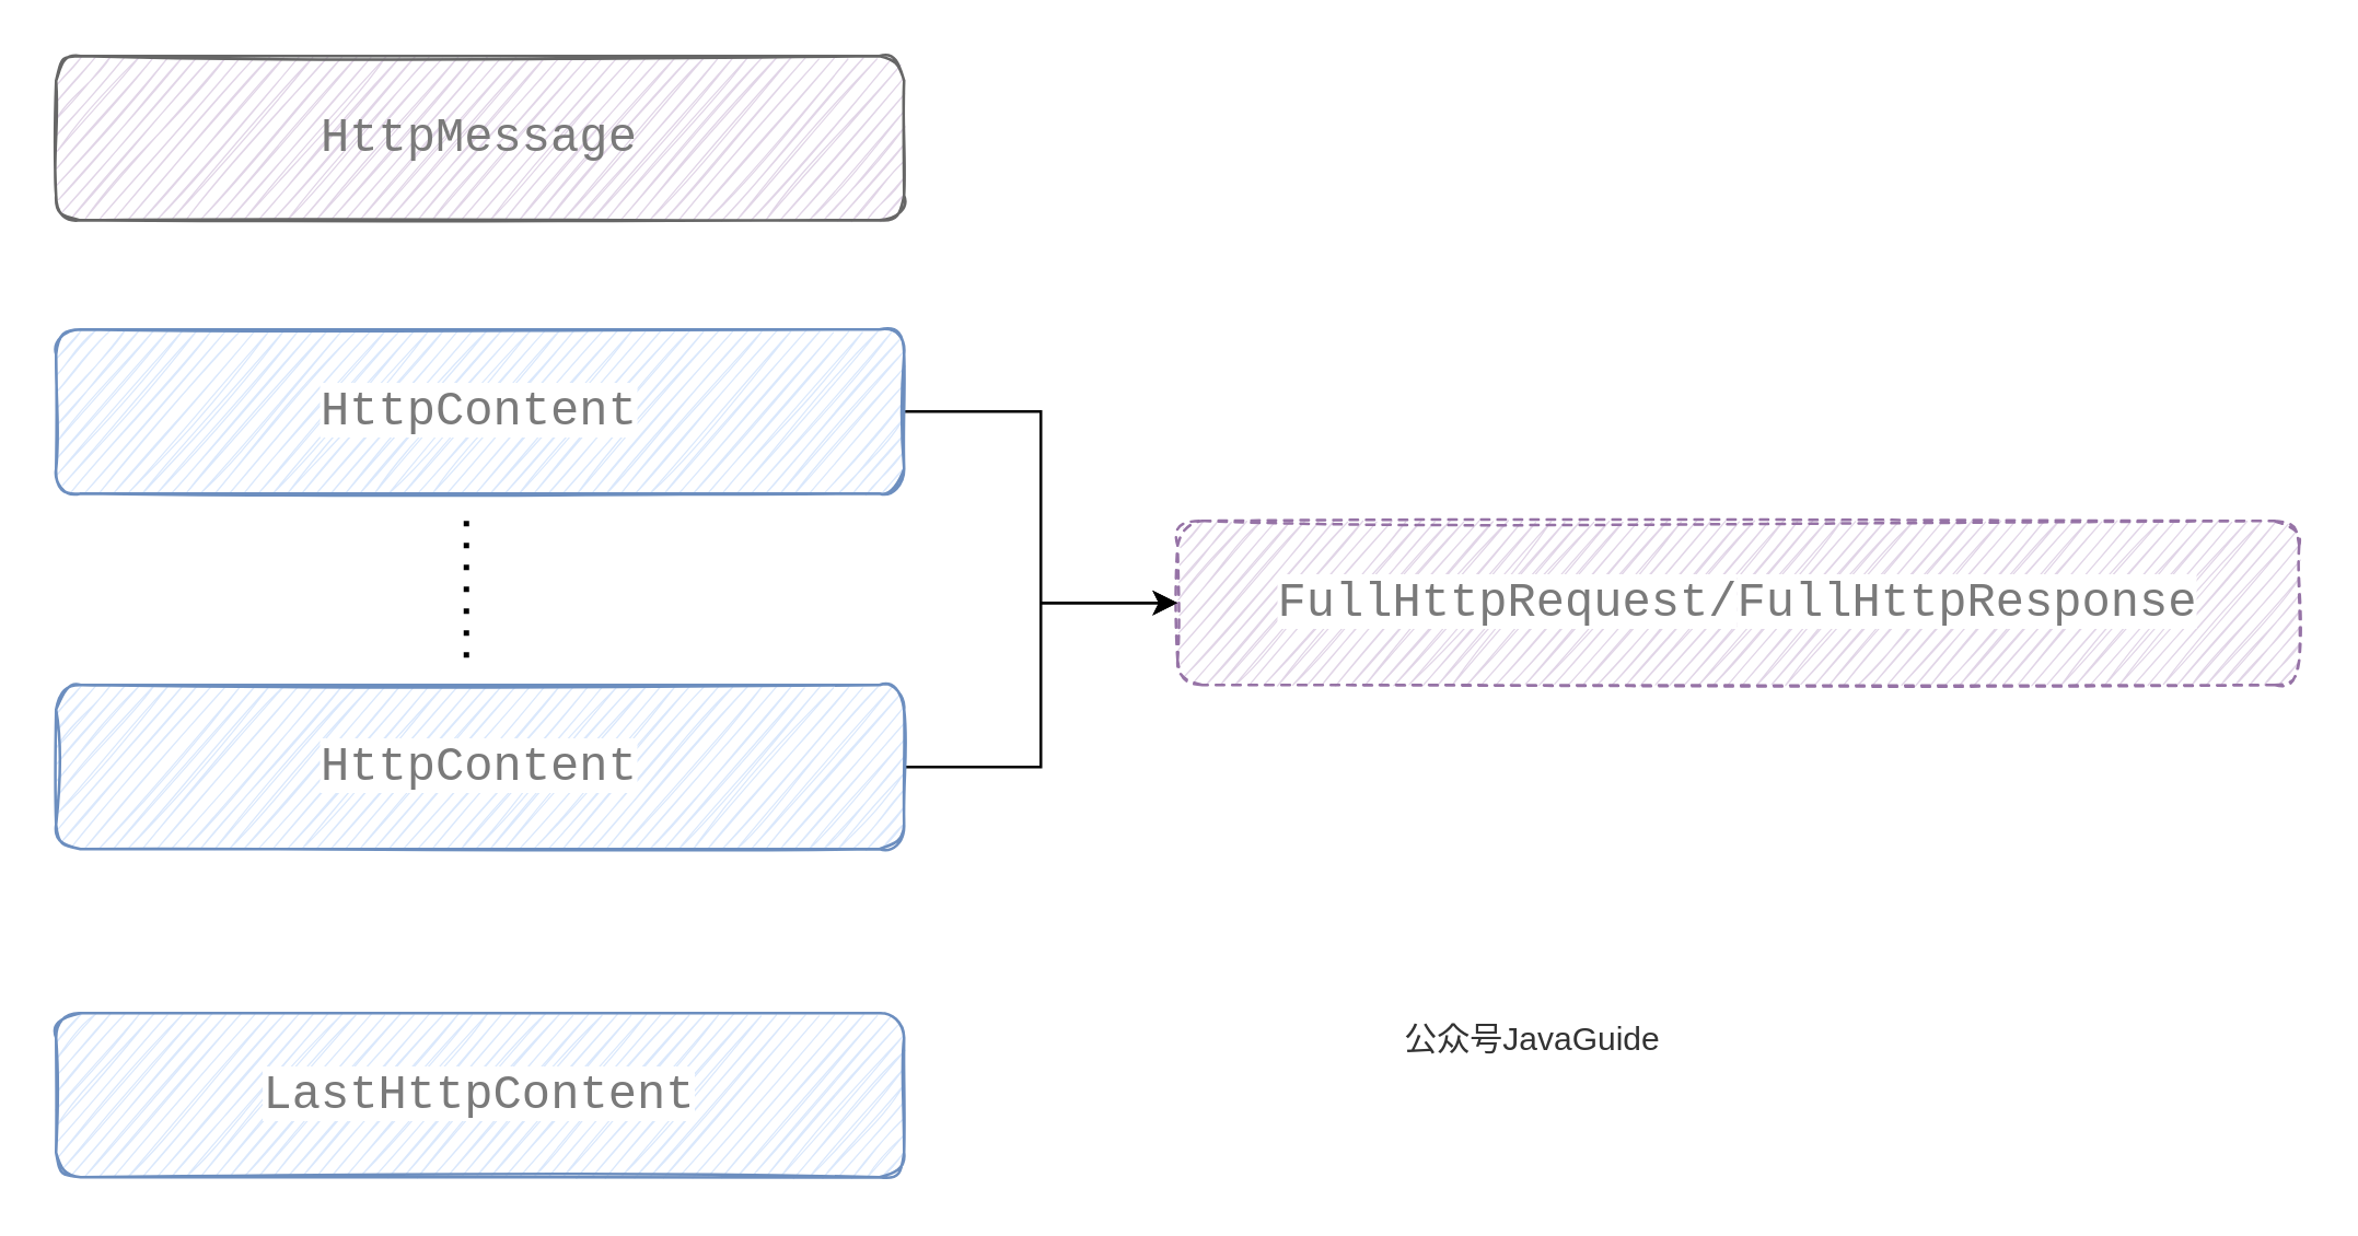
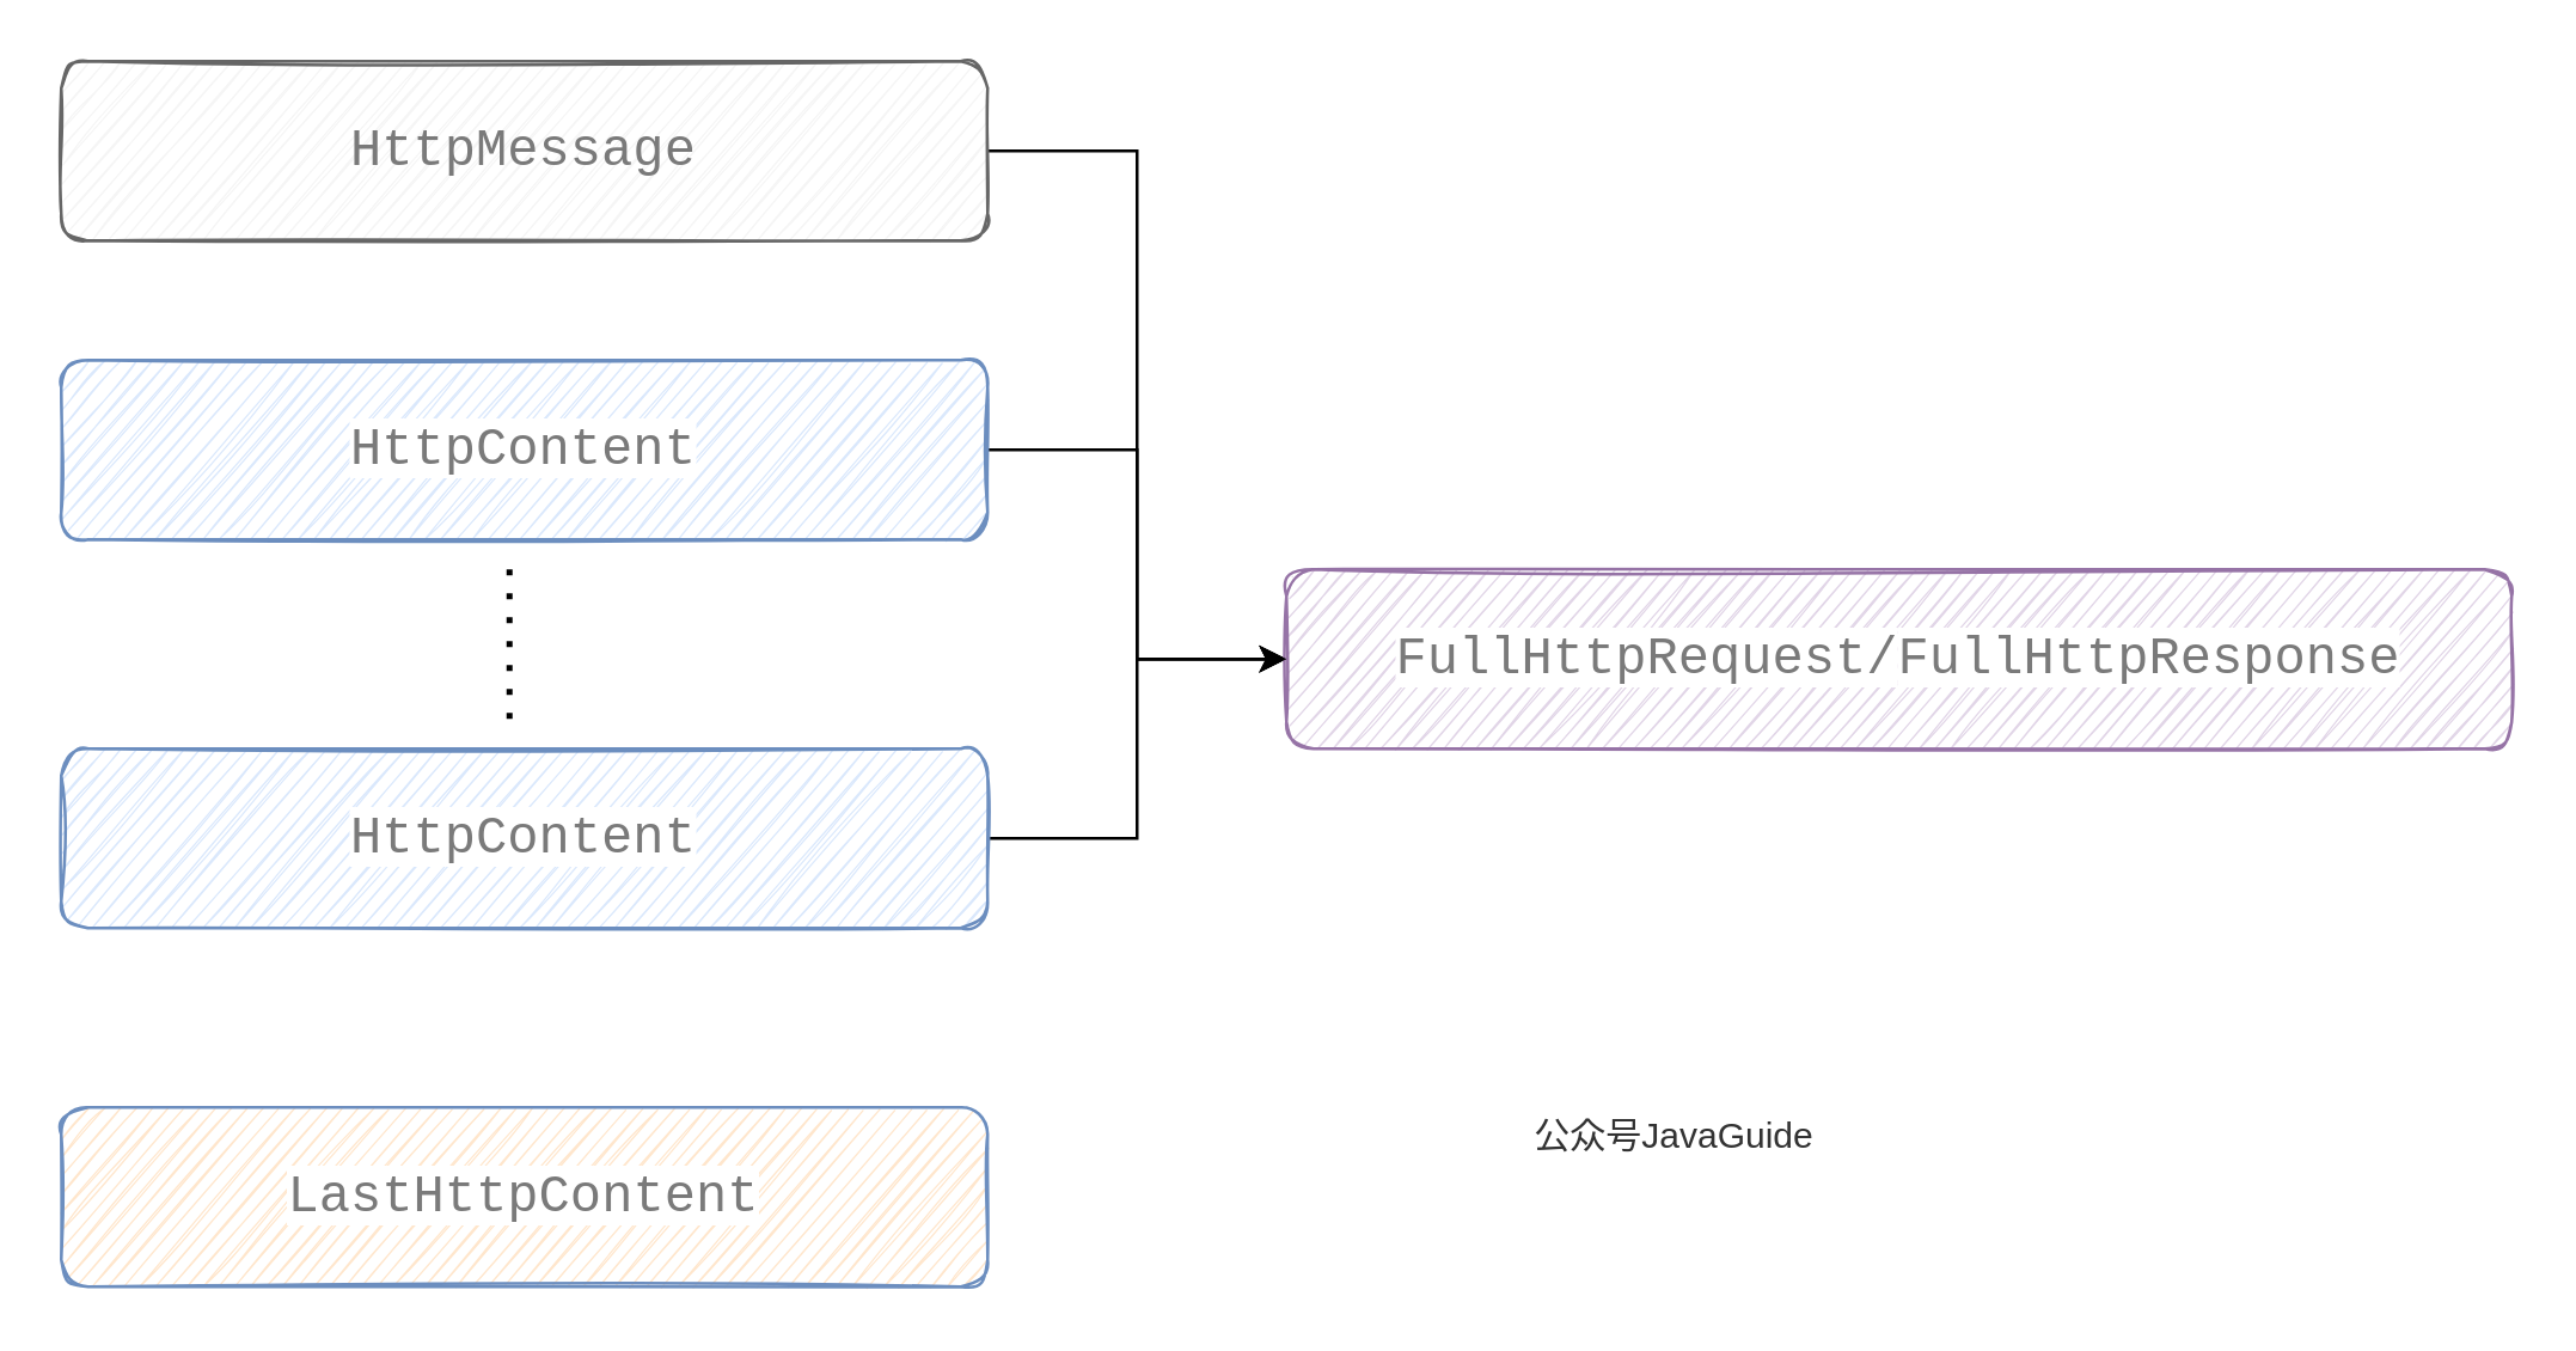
- <mxCell id="3" value="&lt;code style=&quot;box-sizing: border-box ; font-family: &amp;#34;menlo&amp;#34; , &amp;#34;monaco&amp;#34; , &amp;#34;courier new&amp;#34; , monospace ; text-align: left ; color: rgb(122 , 122 , 122) ; font-size: 17.5px&quot;&gt;HttpMessage&lt;/code&gt;" style="rounded=1;whiteSpace=wrap;html=1;sketch=1;shadow=0;fontFamily=Long Cang;FType=g;fillColor=#e1d5e7;strokeColor=#666666;fontColor=#333333;" parent="1" vertex="1"><mxGeometry x="20" y="20" width="310" height="60" as="geometry" /></mxCell>
+ <mxCell id="3" value="&lt;code style=&quot;box-sizing: border-box ; font-family: &amp;#34;menlo&amp;#34; , &amp;#34;monaco&amp;#34; , &amp;#34;courier new&amp;#34; , monospace ; text-align: left ; color: rgb(122 , 122 , 122) ; font-size: 17.5px&quot;&gt;HttpMessage&lt;/code&gt;" style="rounded=1;whiteSpace=wrap;html=1;sketch=1;shadow=0;fontFamily=Long Cang;FType=g;fillColor=#f5f5f5;strokeColor=#666666;fontColor=#333333;" parent="1" vertex="1"><mxGeometry x="20" y="20" width="310" height="60" as="geometry" /></mxCell>
+ <mxCell id="2" style="edgeStyle=orthogonalEdgeStyle;rounded=0;orthogonalLoop=1;jettySize=auto;html=1;entryX=0;entryY=0.5;entryDx=0;entryDy=0;" parent="1" source="3" target="6" edge="1"><mxGeometry relative="1" as="geometry" /></mxCell>
- <mxCell id="6" value="&lt;span style=&quot;color: rgb(122 , 122 , 122) ; font-family: &amp;#34;menlo&amp;#34; , &amp;#34;monaco&amp;#34; , &amp;#34;courier new&amp;#34; , monospace ; font-size: 17.5px ; text-align: left ; background-color: rgb(255 , 255 , 255)&quot;&gt;FullHttpRequest/&lt;/span&gt;&lt;span style=&quot;color: rgb(122 , 122 , 122) ; font-family: &amp;#34;menlo&amp;#34; , &amp;#34;monaco&amp;#34; , &amp;#34;courier new&amp;#34; , monospace ; font-size: 17.5px ; text-align: left ; background-color: rgb(255 , 255 , 255)&quot;&gt;FullHttpResponse&lt;/span&gt;" style="rounded=1;whiteSpace=wrap;html=1;sketch=1;shadow=0;fontFamily=Long Cang;fillColor=#e1d5e7;strokeColor=#9673a6;dashed=1;" parent="1" vertex="1"><mxGeometry x="430" y="190" width="410" height="60" as="geometry" /></mxCell>
+ <mxCell id="6" value="&lt;span style=&quot;color: rgb(122 , 122 , 122) ; font-family: &amp;#34;menlo&amp;#34; , &amp;#34;monaco&amp;#34; , &amp;#34;courier new&amp;#34; , monospace ; font-size: 17.5px ; text-align: left ; background-color: rgb(255 , 255 , 255)&quot;&gt;FullHttpRequest/&lt;/span&gt;&lt;span style=&quot;color: rgb(122 , 122 , 122) ; font-family: &amp;#34;menlo&amp;#34; , &amp;#34;monaco&amp;#34; , &amp;#34;courier new&amp;#34; , monospace ; font-size: 17.5px ; text-align: left ; background-color: rgb(255 , 255 , 255)&quot;&gt;FullHttpResponse&lt;/span&gt;" style="rounded=1;whiteSpace=wrap;html=1;sketch=1;shadow=0;fontFamily=Long Cang;fillColor=#e1d5e7;strokeColor=#9673a6;" parent="1" vertex="1"><mxGeometry x="430" y="190" width="410" height="60" as="geometry" /></mxCell>
- <mxCell id="10" value="&lt;span style=&quot;color: rgb(122 , 122 , 122) ; font-family: &amp;#34;menlo&amp;#34; , &amp;#34;monaco&amp;#34; , &amp;#34;courier new&amp;#34; , monospace ; font-size: 17.5px ; text-align: left ; background-color: rgb(255 , 255 , 255)&quot;&gt;LastHttpContent&lt;/span&gt;" style="rounded=1;whiteSpace=wrap;html=1;sketch=1;shadow=0;fontFamily=Long Cang;fillColor=#dae8fc;strokeColor=#6c8ebf;" parent="1" vertex="1"><mxGeometry x="20" y="370" width="310" height="60" as="geometry" /></mxCell>
+ <mxCell id="10" value="&lt;span style=&quot;color: rgb(122 , 122 , 122) ; font-family: &amp;#34;menlo&amp;#34; , &amp;#34;monaco&amp;#34; , &amp;#34;courier new&amp;#34; , monospace ; font-size: 17.5px ; text-align: left ; background-color: rgb(255 , 255 , 255)&quot;&gt;LastHttpContent&lt;/span&gt;" style="rounded=1;whiteSpace=wrap;html=1;sketch=1;shadow=0;fontFamily=Long Cang;fillColor=#ffe6cc;strokeColor=#6c8ebf;" parent="1" vertex="1"><mxGeometry x="20" y="370" width="310" height="60" as="geometry" /></mxCell>
